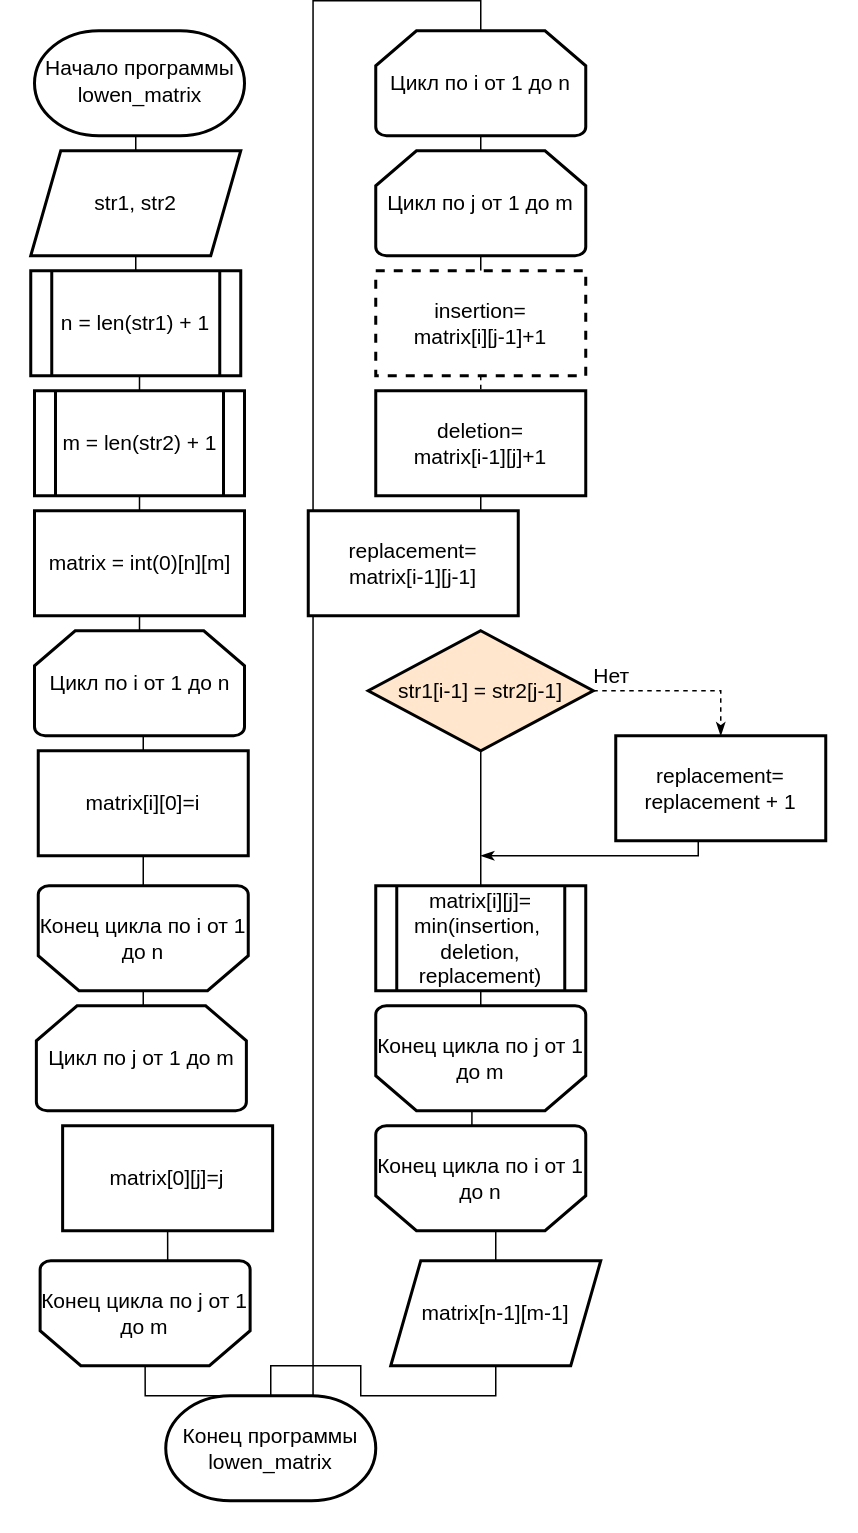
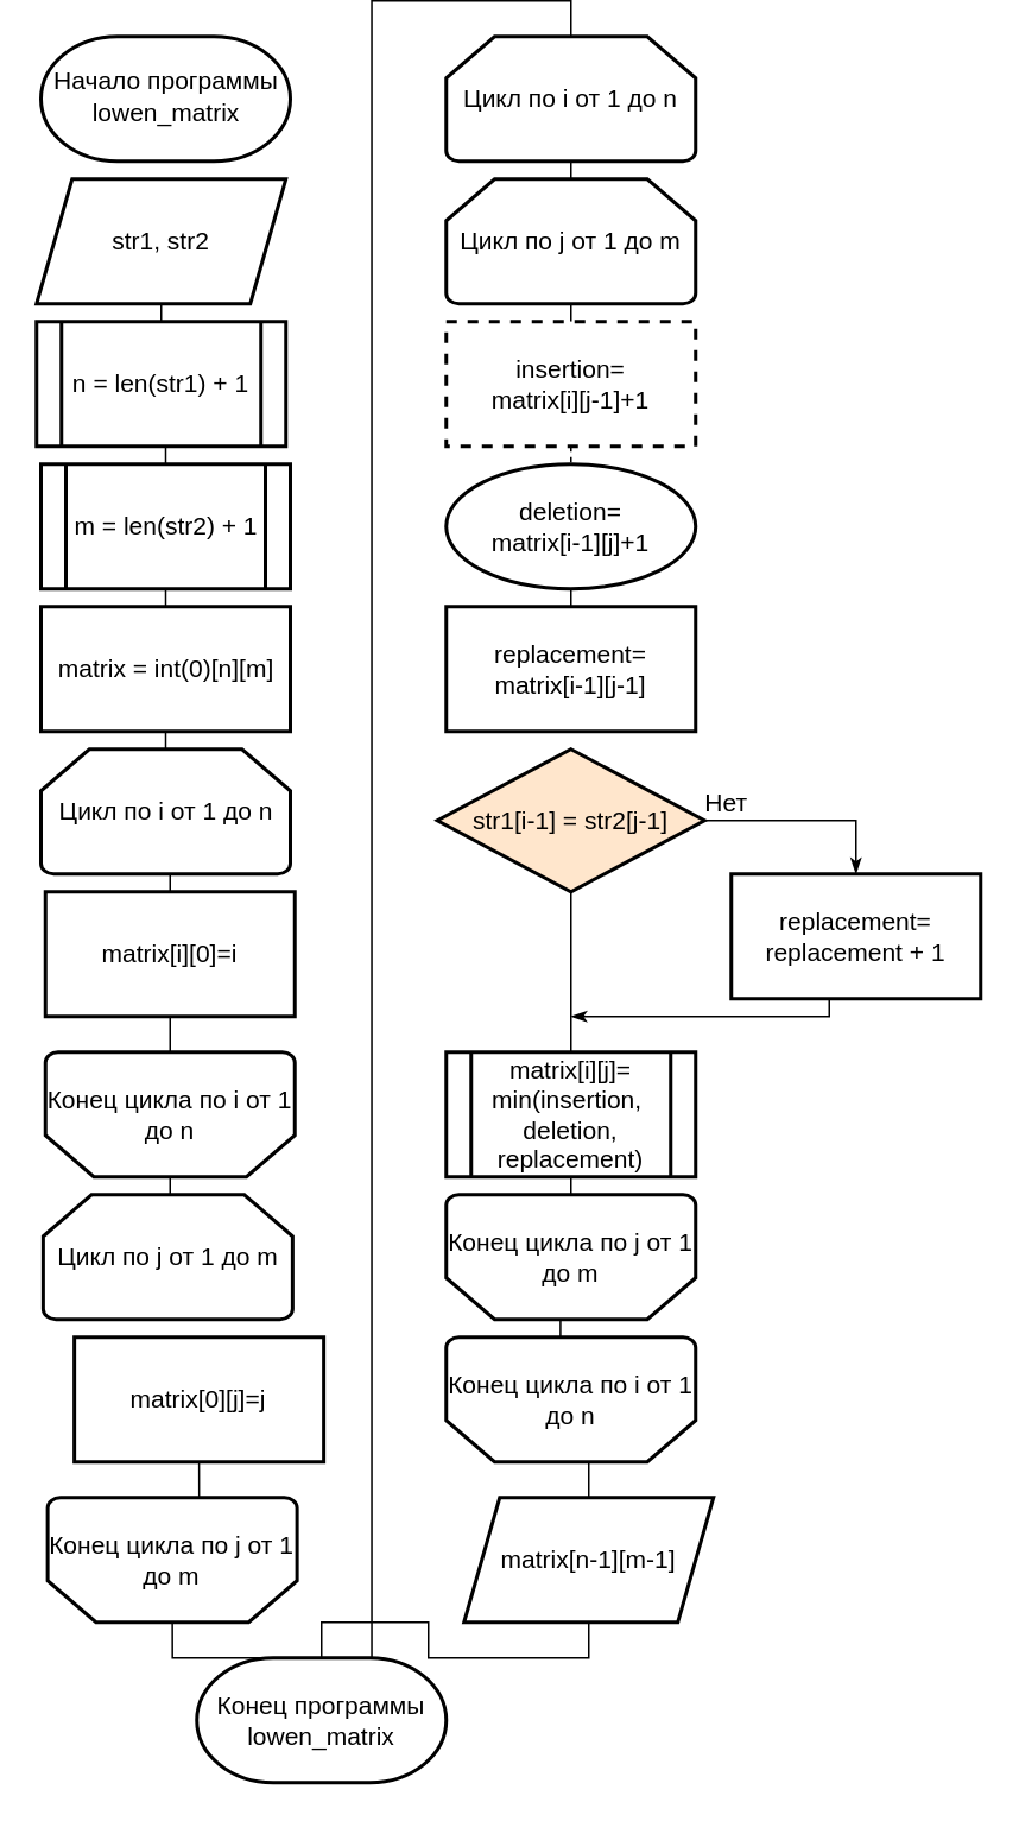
- <mxCell id="3" style="edgeStyle=orthogonalEdgeStyle;rounded=0;orthogonalLoop=1;jettySize=auto;html=1;entryX=0.5;entryY=1;entryDx=0;entryDy=0;entryPerimeter=0;endArrow=none;endFill=0;" parent="1" source="6" target="4" edge="1"><mxGeometry relative="1" as="geometry" /></mxCell>
- <mxCell id="37" value="deletion=&lt;br&gt;matrix[i-1][j]+1" style="rounded=0;whiteSpace=wrap;html=1;strokeWidth=2;fontSize=14;" parent="1" vertex="1"><mxGeometry x="250" y="260" width="140" height="70" as="geometry" /></mxCell>
+ <mxCell id="37" value="deletion=&lt;br&gt;matrix[i-1][j]+1" style="ellipse;whiteSpace=wrap;html=1;strokeWidth=2;fontSize=14;" parent="1" vertex="1"><mxGeometry x="250" y="260" width="140" height="70" as="geometry" /></mxCell>
- <mxCell id="38" value="replacement=&lt;br&gt;matrix[i-1][j-1]" style="rounded=0;whiteSpace=wrap;html=1;strokeWidth=2;fontSize=14;" parent="1" vertex="1"><mxGeometry x="205" y="340" width="140" height="70" as="geometry" /></mxCell>
+ <mxCell id="38" value="replacement=&lt;br&gt;matrix[i-1][j-1]" style="rounded=0;whiteSpace=wrap;html=1;strokeWidth=2;fontSize=14;" parent="1" vertex="1"><mxGeometry x="250" y="340" width="140" height="70" as="geometry" /></mxCell>
- <mxCell id="39" value="Нет" style="edgeStyle=orthogonalEdgeStyle;rounded=0;orthogonalLoop=1;jettySize=auto;html=1;exitX=1;exitY=0.5;exitDx=0;exitDy=0;entryX=0.5;entryY=0;entryDx=0;entryDy=0;endArrow=classicThin;endFill=1;fontSize=14;dashed=1;" parent="1" source="41" target="43" edge="1"><mxGeometry x="-0.786" y="10" relative="1" as="geometry"><mxPoint as="offset" /><mxPoint x="415" y="540" as="targetPoint" /></mxGeometry></mxCell>
+ <mxCell id="39" value="Нет" style="edgeStyle=orthogonalEdgeStyle;rounded=0;orthogonalLoop=1;jettySize=auto;html=1;exitX=1;exitY=0.5;exitDx=0;exitDy=0;entryX=0.5;entryY=0;entryDx=0;entryDy=0;endArrow=classicThin;endFill=1;fontSize=14;" parent="1" source="41" target="43" edge="1"><mxGeometry x="-0.786" y="10" relative="1" as="geometry"><mxPoint as="offset" /><mxPoint x="415" y="540" as="targetPoint" /></mxGeometry></mxCell>
